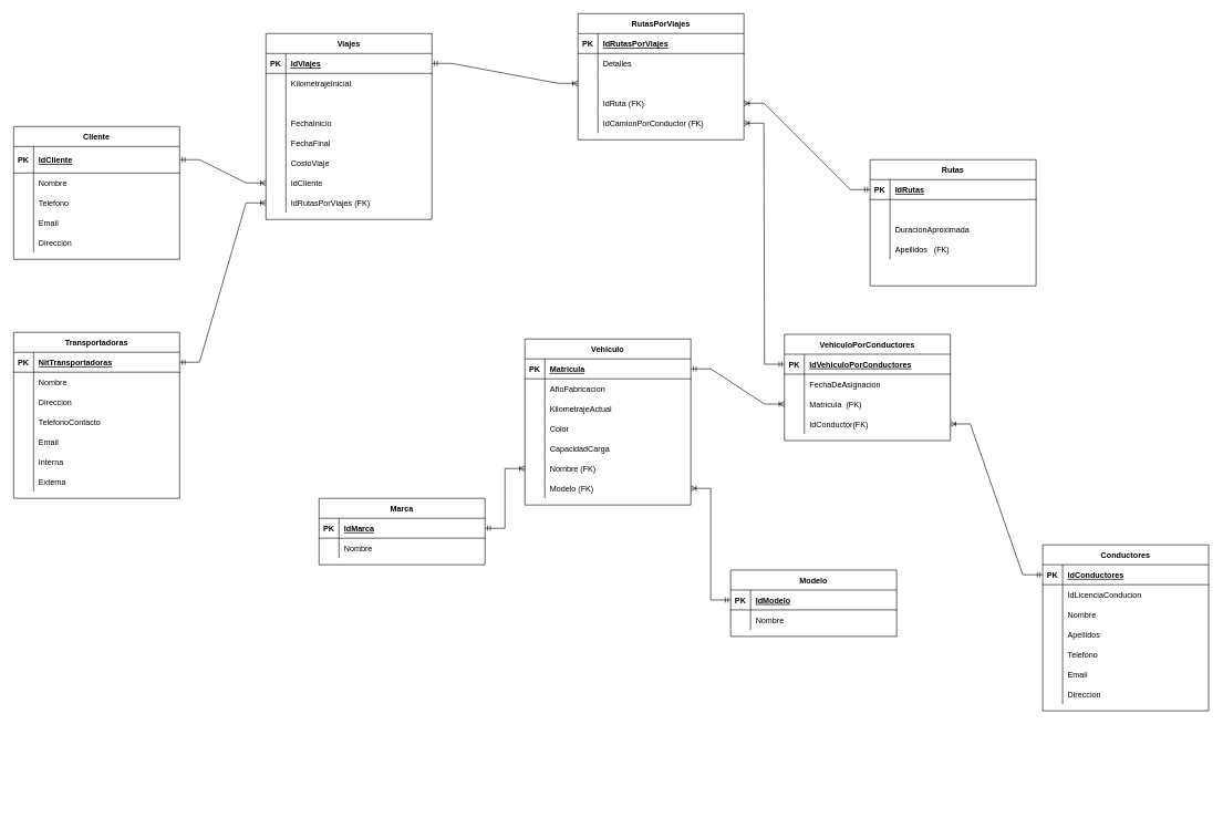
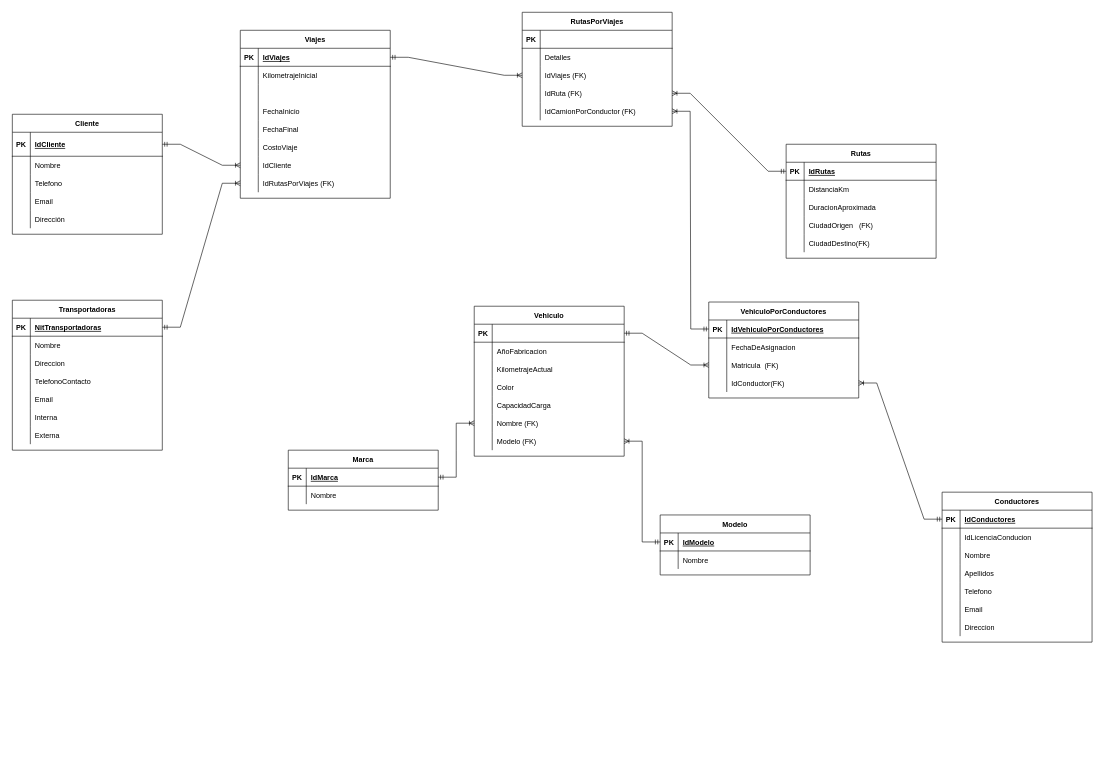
- <mxCell id="136" value="IdRutasPorViajes" style="shape=partialRectangle;overflow=hidden;connectable=0;fillColor=none;top=0;left=0;bottom=0;right=0;align=left;spacingLeft=6;fontStyle=5;" parent="134" vertex="1"><mxGeometry x="30" width="220" height="30" as="geometry"><mxRectangle width="220" height="30" as="alternateBounds" /></mxGeometry></mxCell>
+ <mxCell id="142" value="IdViajes (FK)" style="shape=partialRectangle;overflow=hidden;connectable=0;fillColor=none;top=0;left=0;bottom=0;right=0;align=left;spacingLeft=6;" parent="140" vertex="1"><mxGeometry x="30" width="220" height="30" as="geometry"><mxRectangle width="220" height="30" as="alternateBounds" /></mxGeometry></mxCell>
+ <mxCell id="107" value="DistanciaKm" style="shape=partialRectangle;overflow=hidden;connectable=0;fillColor=none;top=0;left=0;bottom=0;right=0;align=left;spacingLeft=6;" parent="105" vertex="1"><mxGeometry x="30" width="220" height="30" as="geometry"><mxRectangle width="220" height="30" as="alternateBounds" /></mxGeometry></mxCell>
- <mxCell id="113" value="Apellidos   (FK)" style="shape=partialRectangle;overflow=hidden;connectable=0;fillColor=none;top=0;left=0;bottom=0;right=0;align=left;spacingLeft=6;" parent="111" vertex="1"><mxGeometry x="30" width="220" height="30" as="geometry"><mxRectangle width="220" height="30" as="alternateBounds" /></mxGeometry></mxCell>
+ <mxCell id="113" value="CiudadOrigen   (FK)" style="shape=partialRectangle;overflow=hidden;connectable=0;fillColor=none;top=0;left=0;bottom=0;right=0;align=left;spacingLeft=6;" parent="111" vertex="1"><mxGeometry x="30" width="220" height="30" as="geometry"><mxRectangle width="220" height="30" as="alternateBounds" /></mxGeometry></mxCell>
+ <mxCell id="116" value="CiudadDestino(FK)" style="shape=partialRectangle;overflow=hidden;connectable=0;fillColor=none;top=0;left=0;bottom=0;right=0;align=left;spacingLeft=6;" parent="114" vertex="1"><mxGeometry x="30" width="220" height="30" as="geometry"><mxRectangle width="220" height="30" as="alternateBounds" /></mxGeometry></mxCell>
- <mxCell id="45" value="Matricula" style="shape=partialRectangle;overflow=hidden;connectable=0;fillColor=none;top=0;left=0;bottom=0;right=0;align=left;spacingLeft=6;fontStyle=5;" parent="43" vertex="1"><mxGeometry x="30" width="220" height="30" as="geometry"><mxRectangle width="220" height="30" as="alternateBounds" /></mxGeometry></mxCell>
